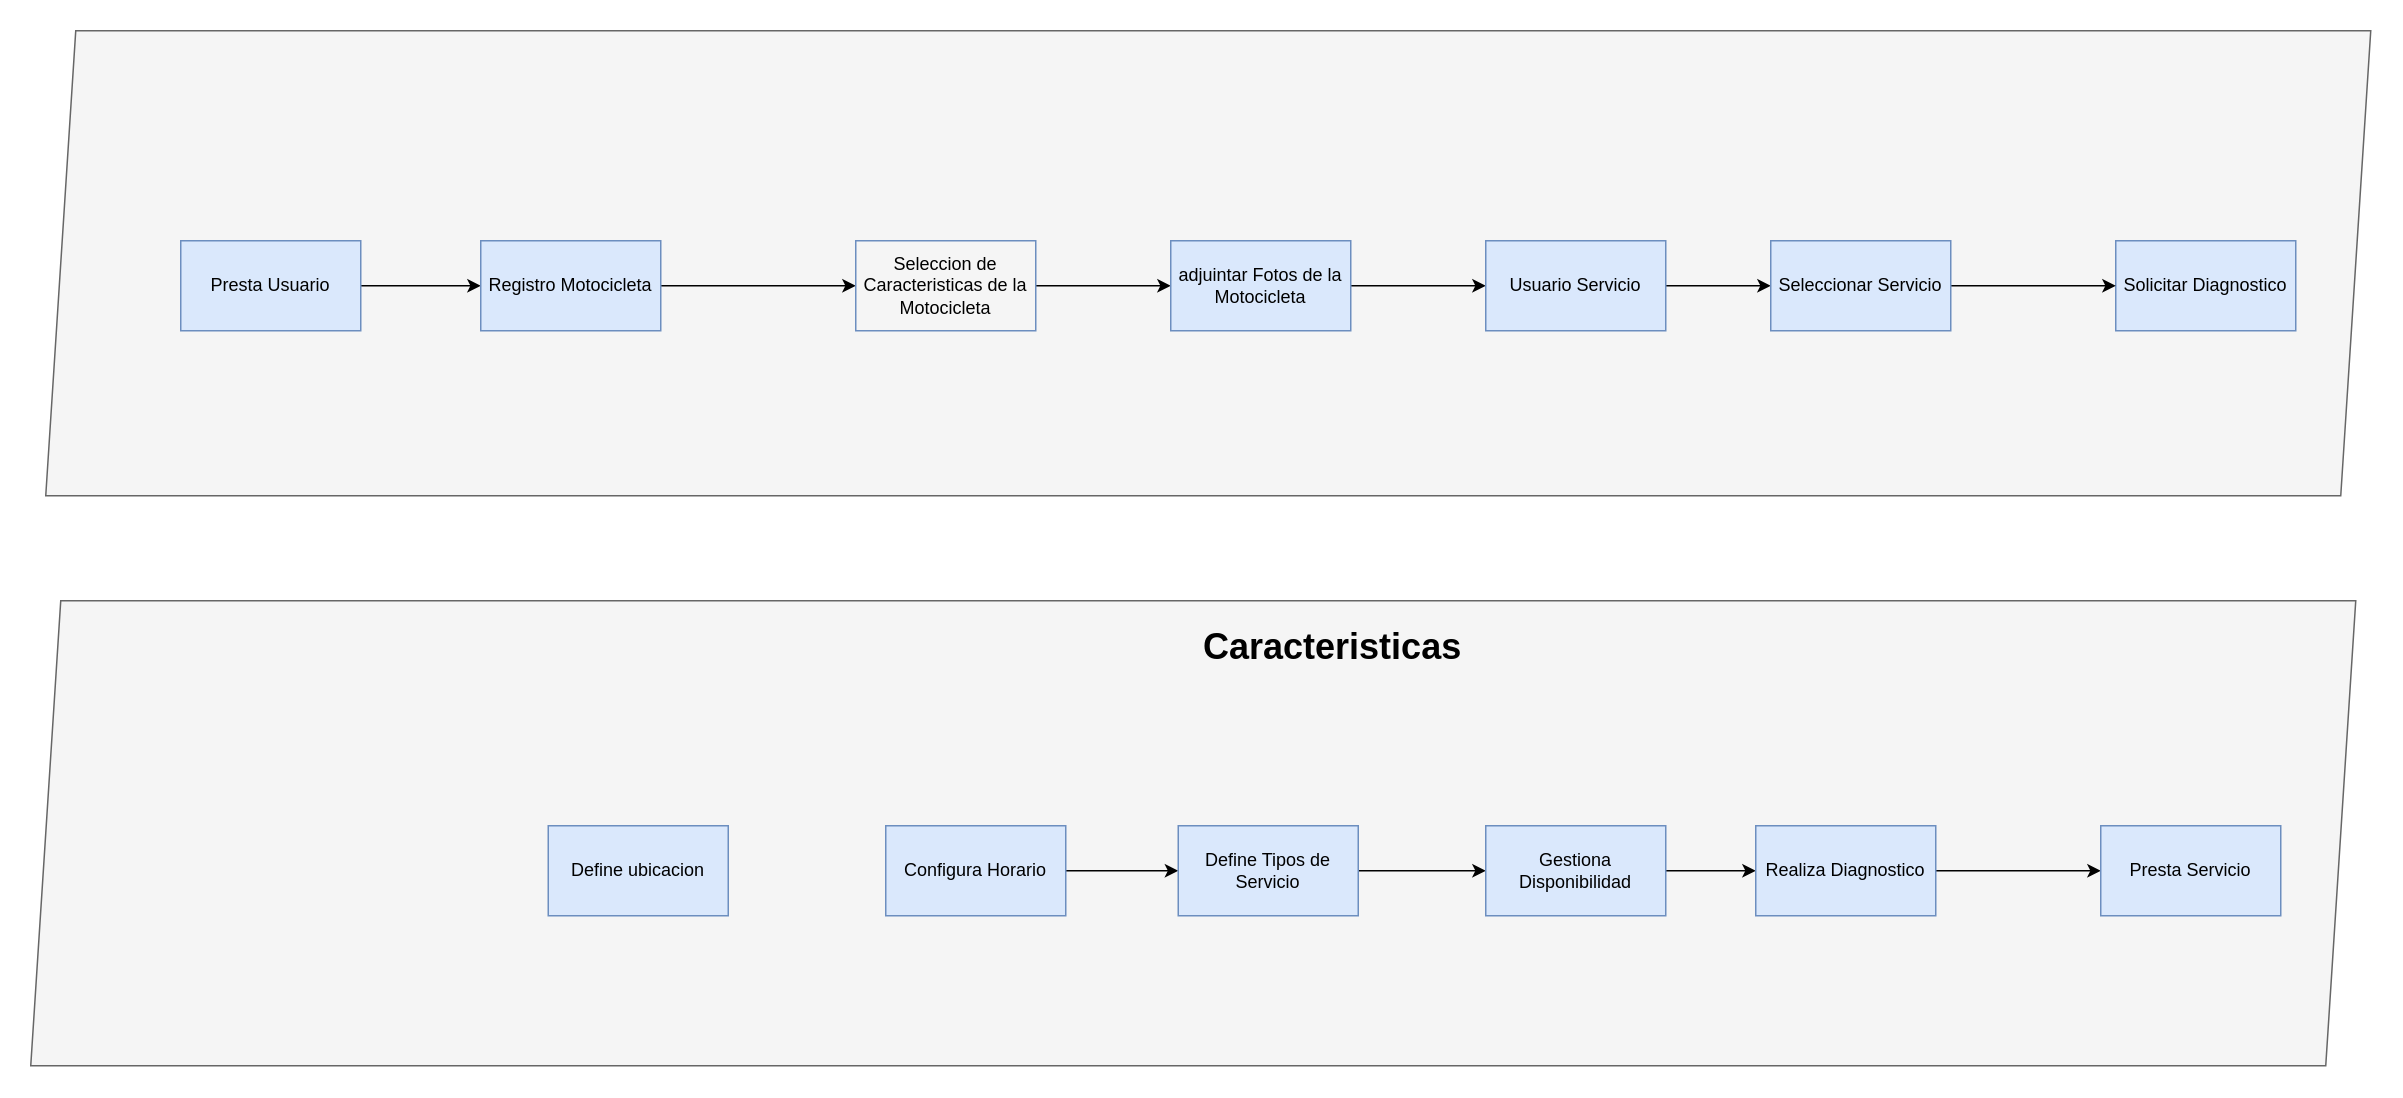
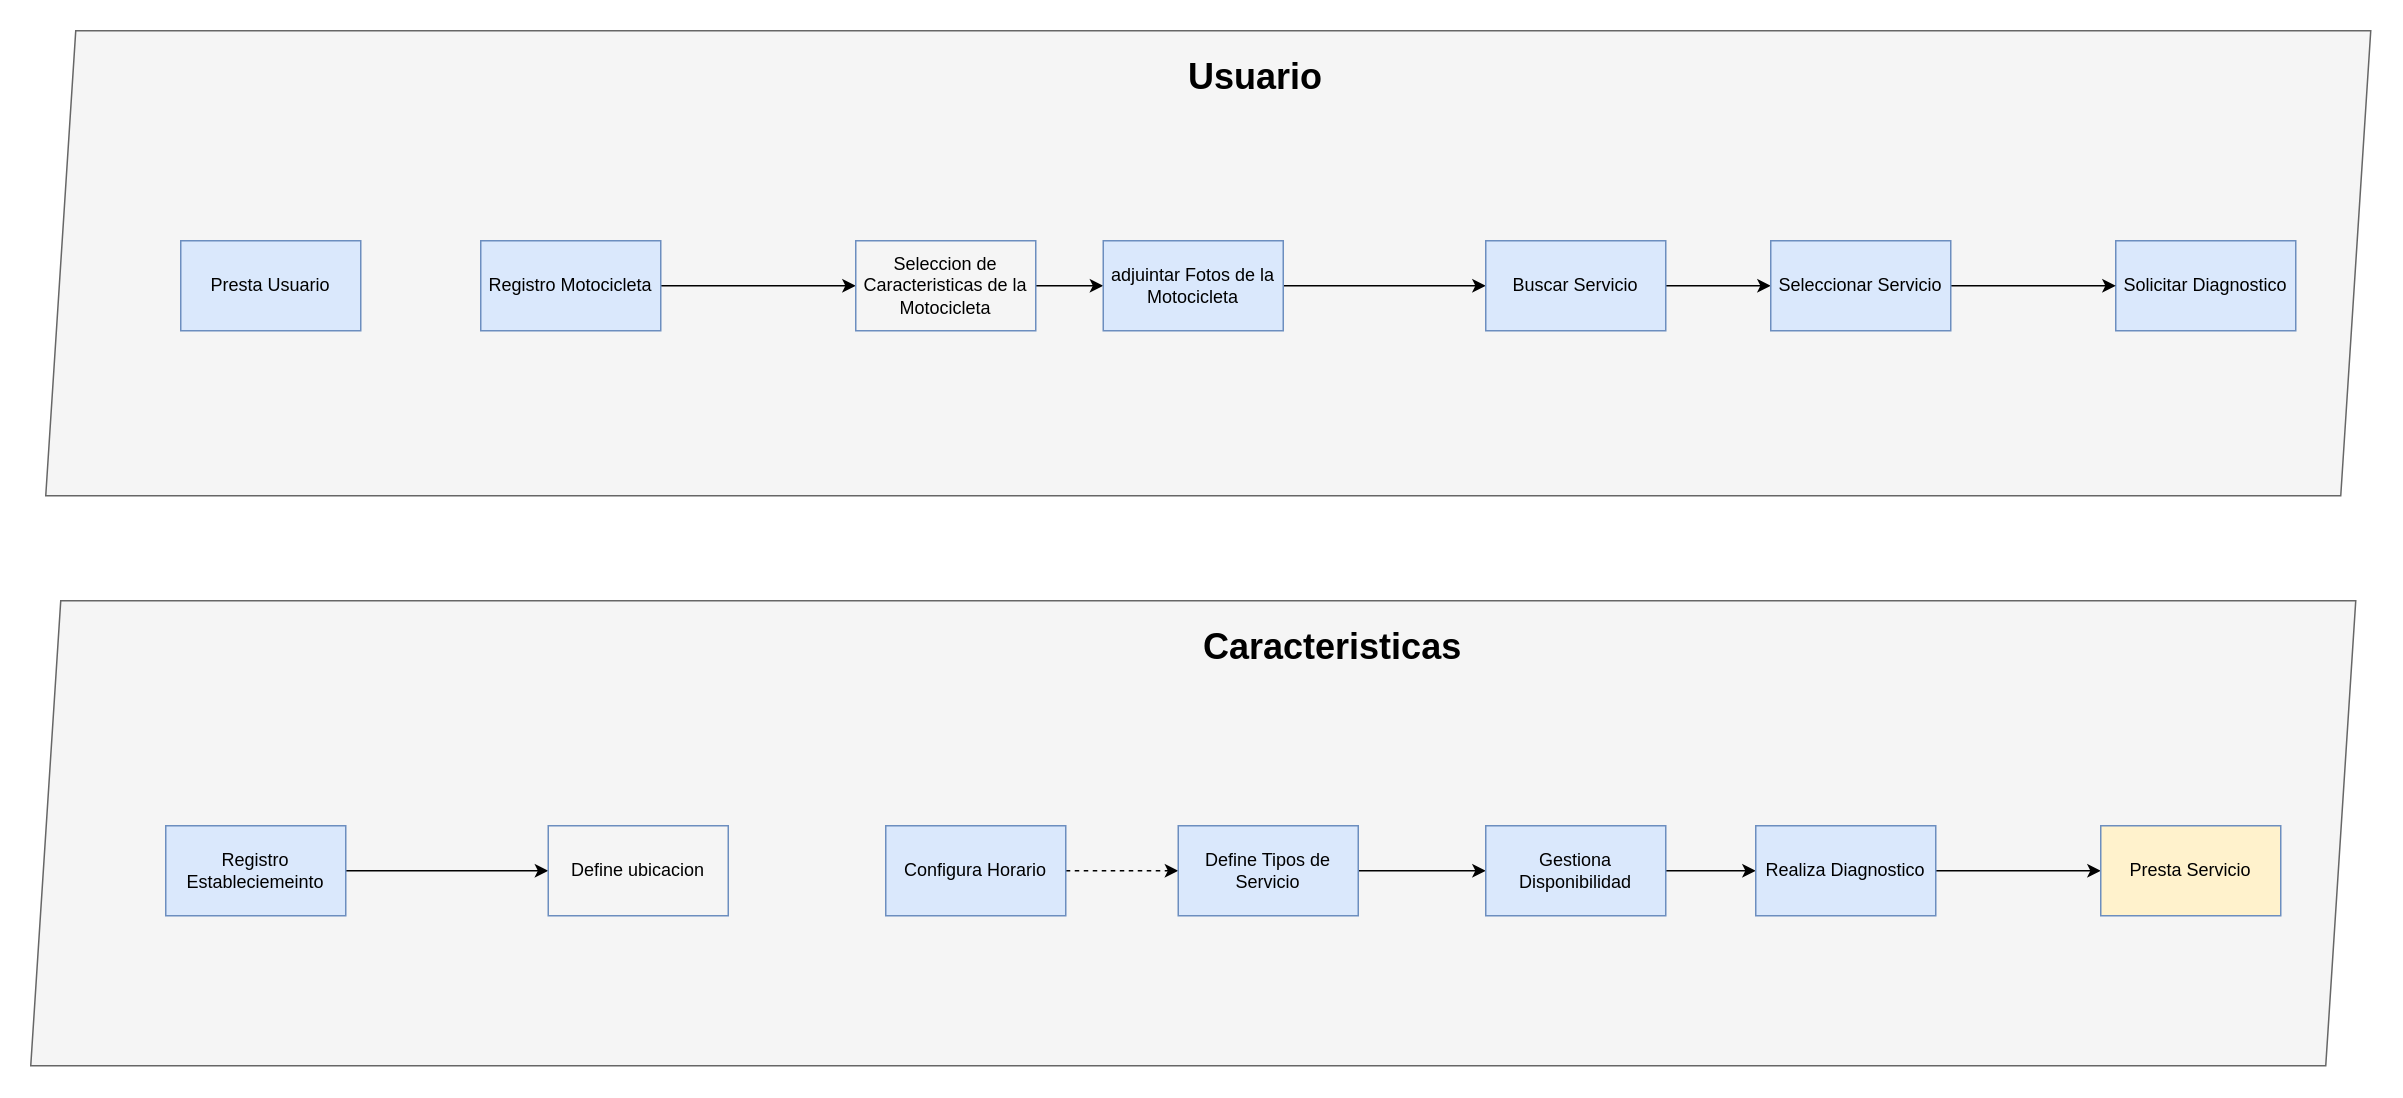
+ <mxCell id="5" value="&lt;h1 style=&quot;margin-top: 0px;&quot;&gt;Usuario&lt;/h1&gt;" style="text;html=1;whiteSpace=wrap;overflow=hidden;rounded=0;" vertex="1" parent="1"><mxGeometry x="790" y="30" width="110" height="50" as="geometry" /></mxCell>
- <mxCell id="3" style="edgeStyle=orthogonalEdgeStyle;rounded=0;orthogonalLoop=1;jettySize=auto;html=1;" edge="1" parent="1" source="4" target="7"><mxGeometry relative="1" as="geometry" /></mxCell>
- <mxCell id="11" value="adjuintar Fotos de la Motocicleta" style="rounded=0;whiteSpace=wrap;html=1;fillColor=#dae8fc;strokeColor=#6c8ebf;" vertex="1" parent="1"><mxGeometry x="780" y="160" width="120" height="60" as="geometry" /></mxCell>
+ <mxCell id="11" value="adjuintar Fotos de la Motocicleta" style="rounded=0;whiteSpace=wrap;html=1;fillColor=#dae8fc;strokeColor=#6c8ebf;" vertex="1" parent="1"><mxGeometry x="735" y="160" width="120" height="60" as="geometry" /></mxCell>
- <mxCell id="13" value="Usuario Servicio" style="rounded=0;whiteSpace=wrap;html=1;fillColor=#dae8fc;strokeColor=#6c8ebf;" vertex="1" parent="1"><mxGeometry x="990" y="160" width="120" height="60" as="geometry" /></mxCell>
+ <mxCell id="13" value="Buscar Servicio" style="rounded=0;whiteSpace=wrap;html=1;fillColor=#dae8fc;strokeColor=#6c8ebf;" vertex="1" parent="1"><mxGeometry x="990" y="160" width="120" height="60" as="geometry" /></mxCell>
+ <mxCell id="20" value="Registro Estableciemeinto" style="rounded=0;whiteSpace=wrap;html=1;fillColor=#dae8fc;strokeColor=#6c8ebf;" vertex="1" parent="1"><mxGeometry x="110" y="550" width="120" height="60" as="geometry" /></mxCell>
+ <mxCell id="19" style="edgeStyle=orthogonalEdgeStyle;rounded=0;orthogonalLoop=1;jettySize=auto;html=1;" edge="1" parent="1" source="20" target="21"><mxGeometry relative="1" as="geometry" /></mxCell>
- <mxCell id="21" value="Define ubicacion" style="rounded=0;whiteSpace=wrap;html=1;fillColor=#dae8fc;strokeColor=#6c8ebf;" vertex="1" parent="1"><mxGeometry x="365" y="550" width="120" height="60" as="geometry" /></mxCell>
+ <mxCell id="21" value="Define ubicacion" style="rounded=0;whiteSpace=wrap;html=1;fillColor=#f5f5f5;strokeColor=#6c8ebf;" vertex="1" parent="1"><mxGeometry x="365" y="550" width="120" height="60" as="geometry" /></mxCell>
- <mxCell id="22" style="edgeStyle=orthogonalEdgeStyle;rounded=0;orthogonalLoop=1;jettySize=auto;html=1;entryX=0;entryY=0.5;entryDx=0;entryDy=0;" edge="1" parent="1" source="23" target="25"><mxGeometry relative="1" as="geometry" /></mxCell>
+ <mxCell id="22" style="edgeStyle=orthogonalEdgeStyle;rounded=0;orthogonalLoop=1;jettySize=auto;html=1;entryX=0;entryY=0.5;entryDx=0;entryDy=0;dashed=1;" edge="1" parent="1" source="23" target="25"><mxGeometry relative="1" as="geometry" /></mxCell>
- <mxCell id="30" value="Presta Servicio" style="rounded=0;whiteSpace=wrap;html=1;fillColor=#dae8fc;strokeColor=#6c8ebf;" vertex="1" parent="1"><mxGeometry x="1400" y="550" width="120" height="60" as="geometry" /></mxCell>
+ <mxCell id="30" value="Presta Servicio" style="rounded=0;whiteSpace=wrap;html=1;fillColor=#fff2cc;strokeColor=#6c8ebf;" vertex="1" parent="1"><mxGeometry x="1400" y="550" width="120" height="60" as="geometry" /></mxCell>
